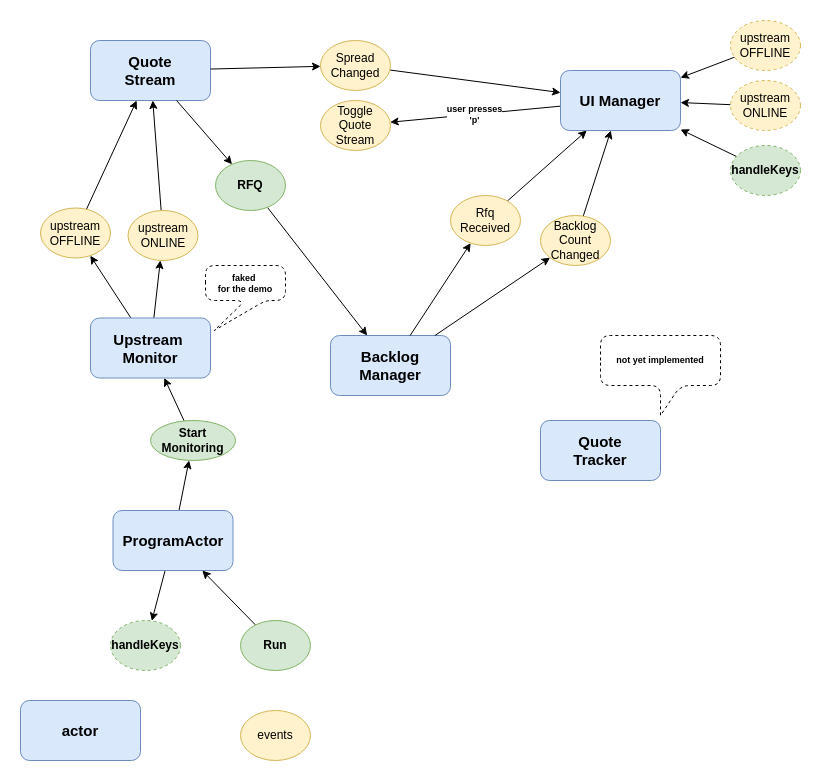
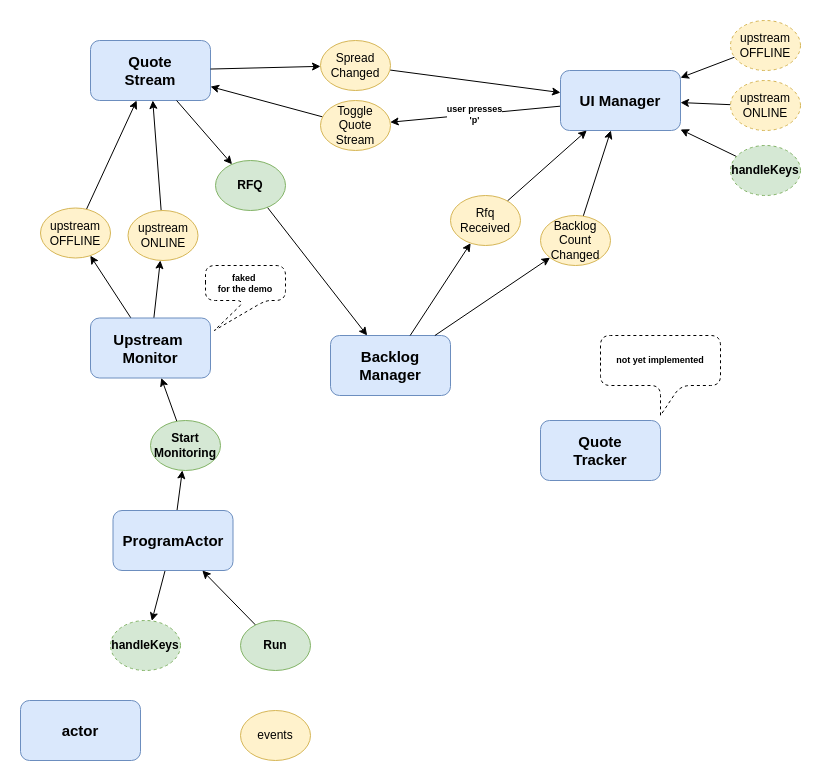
+ <mxCell id="40" style="edgeStyle=none;rounded=0;orthogonalLoop=1;jettySize=auto;html=1;startArrow=none;startFill=0;strokeColor=#000000;fontSize=9;" edge="1" parent="1" source="41" target="3"><mxGeometry relative="1" as="geometry" /></mxCell>
- <mxCell id="39" value="Start&lt;br&gt;Monitoring&lt;br&gt;" style="ellipse;whiteSpace=wrap;html=1;fontSize=12;fillColor=#d5e8d4;strokeColor=#82b366;fontStyle=1" vertex="1" parent="1"><mxGeometry x="150" y="420" width="85" height="40" as="geometry" /></mxCell>
+ <mxCell id="39" value="Start&lt;br&gt;Monitoring&lt;br&gt;" style="ellipse;whiteSpace=wrap;html=1;fontSize=12;fillColor=#d5e8d4;strokeColor=#82b366;fontStyle=1" vertex="1" parent="1"><mxGeometry x="150" y="420" width="70" height="50" as="geometry" /></mxCell>
